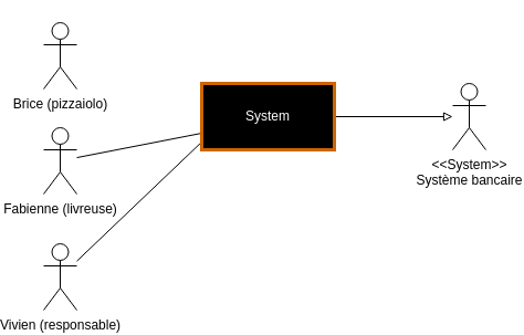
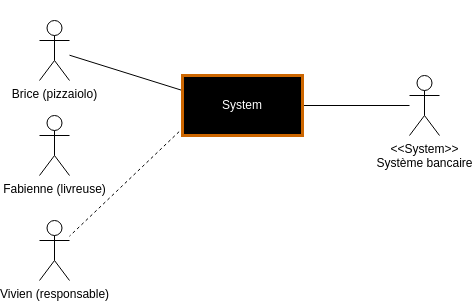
+ <mxCell id="3" style="rounded=0;orthogonalLoop=1;jettySize=auto;html=1;exitX=0;exitY=0.25;exitDx=0;exitDy=0;endArrow=none;endFill=0;elbow=vertical;" parent="1" source="6" target="7" edge="1"><mxGeometry relative="1" as="geometry" /></mxCell>
- <mxCell id="2" style="rounded=0;orthogonalLoop=1;jettySize=auto;html=1;exitX=1;exitY=0.5;exitDx=0;exitDy=0;endArrow=block;endFill=0;elbow=vertical;" parent="1" source="6" target="10" edge="1"><mxGeometry relative="1" as="geometry" /></mxCell>
+ <mxCell id="2" style="rounded=0;orthogonalLoop=1;jettySize=auto;html=1;exitX=1;exitY=0.5;exitDx=0;exitDy=0;endArrow=none;endFill=0;elbow=vertical;" parent="1" source="6" target="10" edge="1"><mxGeometry relative="1" as="geometry" /></mxCell>
- <mxCell id="4" style="rounded=0;orthogonalLoop=1;jettySize=auto;html=1;exitX=0;exitY=0.75;exitDx=0;exitDy=0;endArrow=none;endFill=0;elbow=vertical;" parent="1" source="6" target="8" edge="1"><mxGeometry relative="1" as="geometry" /></mxCell>
- <mxCell id="5" style="edgeStyle=none;rounded=0;orthogonalLoop=1;jettySize=auto;html=1;exitX=0.008;exitY=0.867;exitDx=0;exitDy=0;endArrow=none;endFill=0;fontColor=#FFFFFF;exitPerimeter=0;" parent="1" source="6" target="9" edge="1"><mxGeometry relative="1" as="geometry" /></mxCell>
+ <mxCell id="5" style="edgeStyle=none;rounded=0;orthogonalLoop=1;jettySize=auto;html=1;exitX=0.008;exitY=0.867;exitDx=0;exitDy=0;endArrow=none;endFill=0;fontColor=#FFFFFF;exitPerimeter=0;dashed=1;" parent="1" source="6" target="9" edge="1"><mxGeometry relative="1" as="geometry" /></mxCell>
